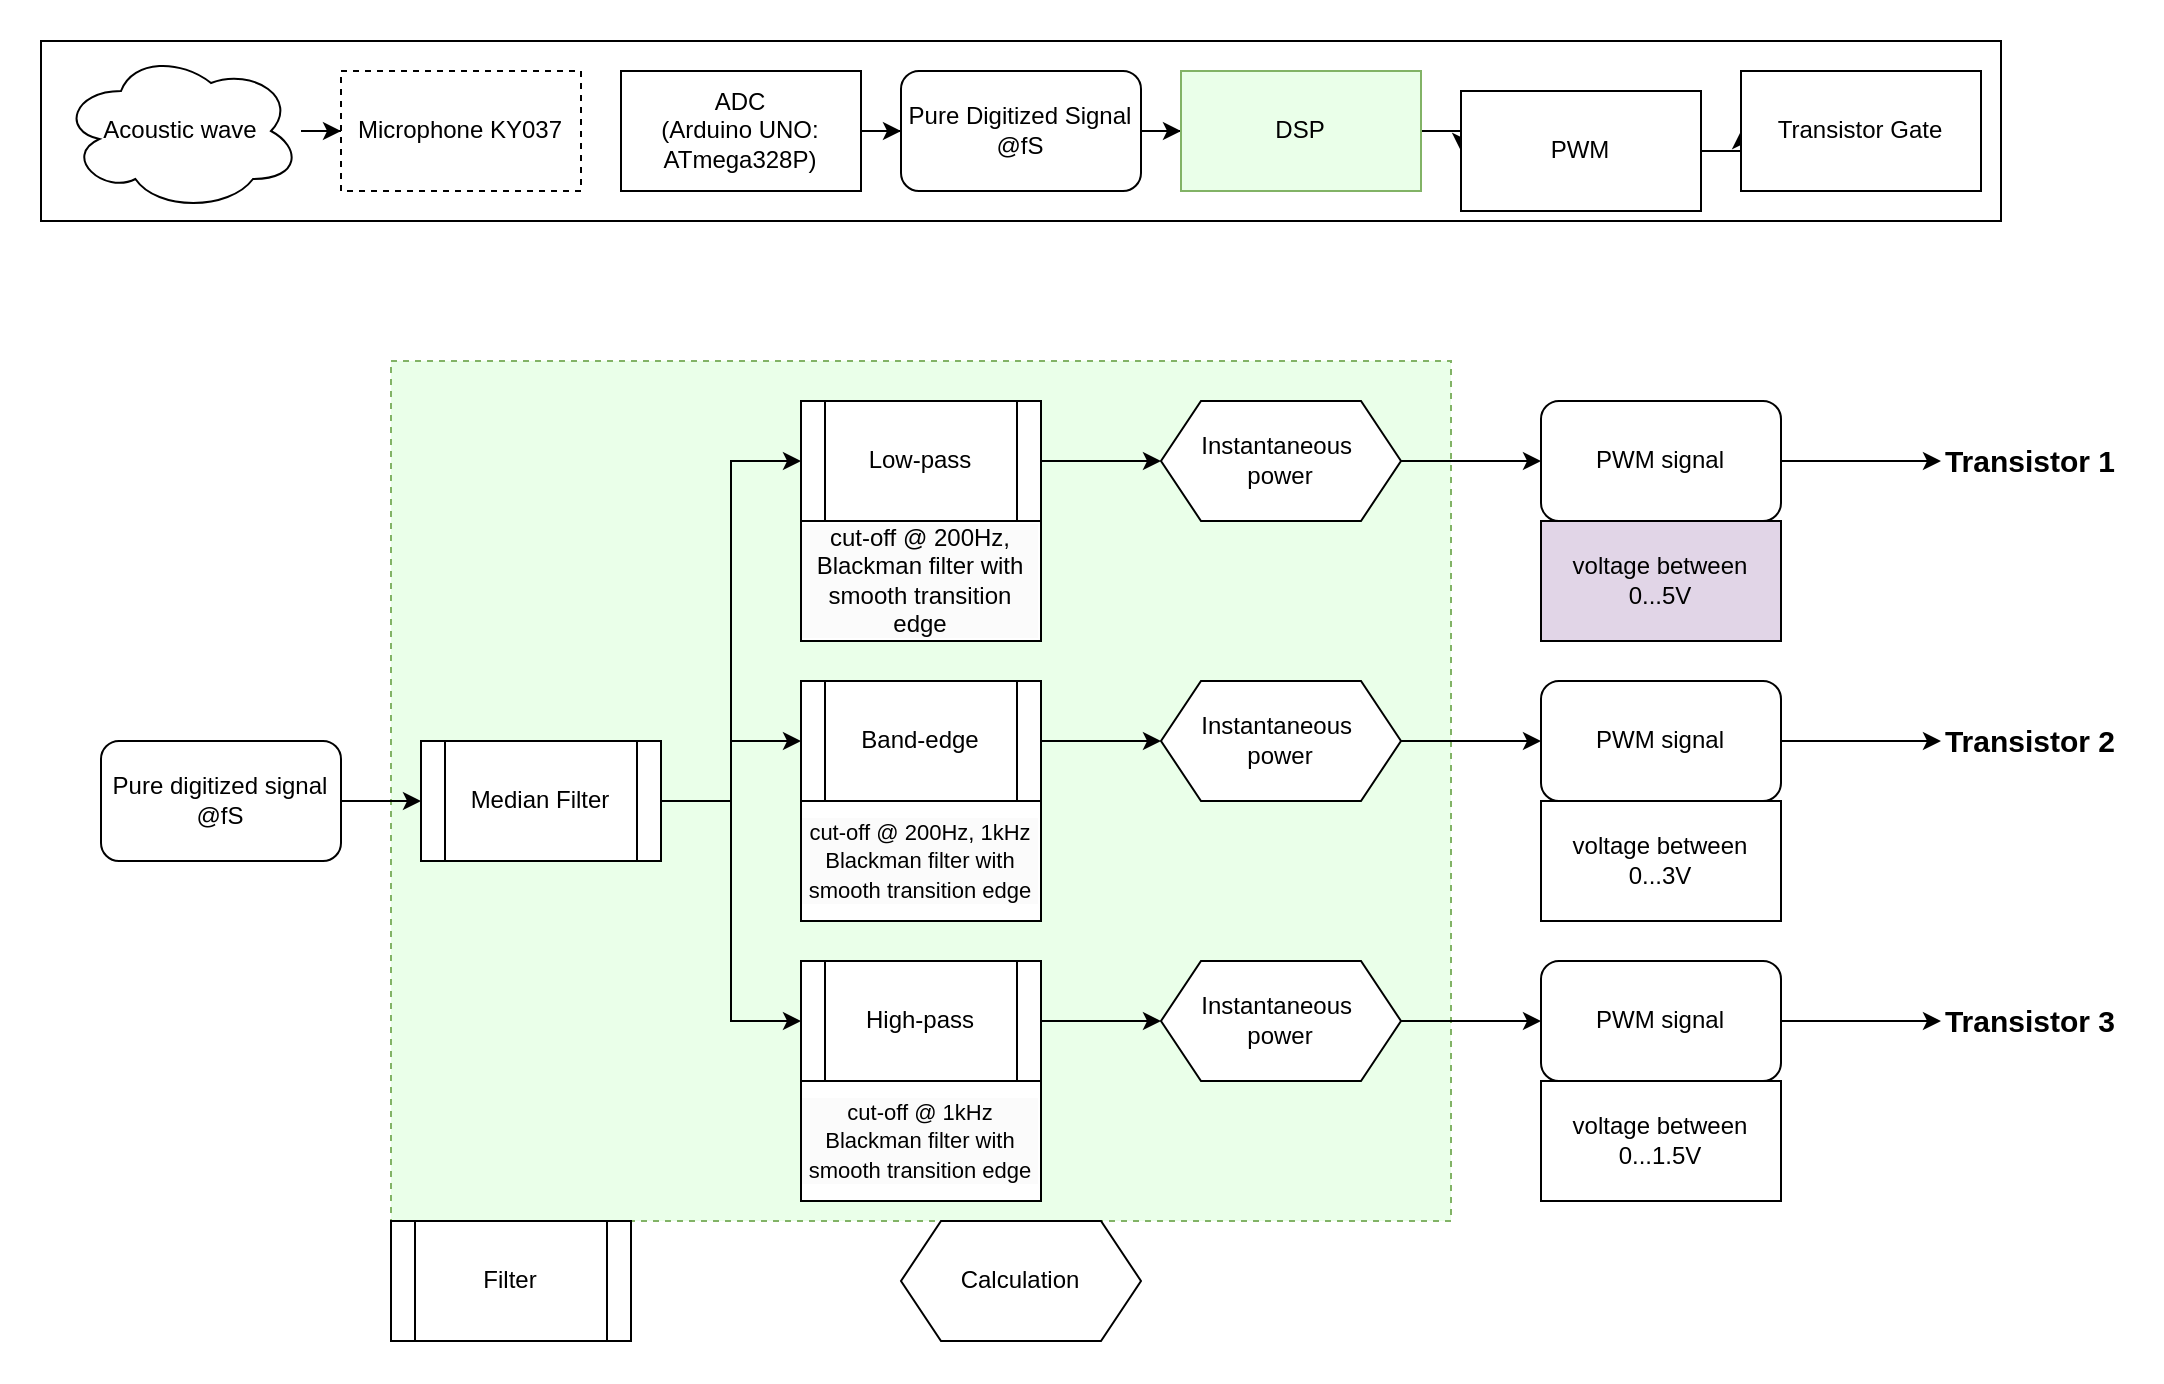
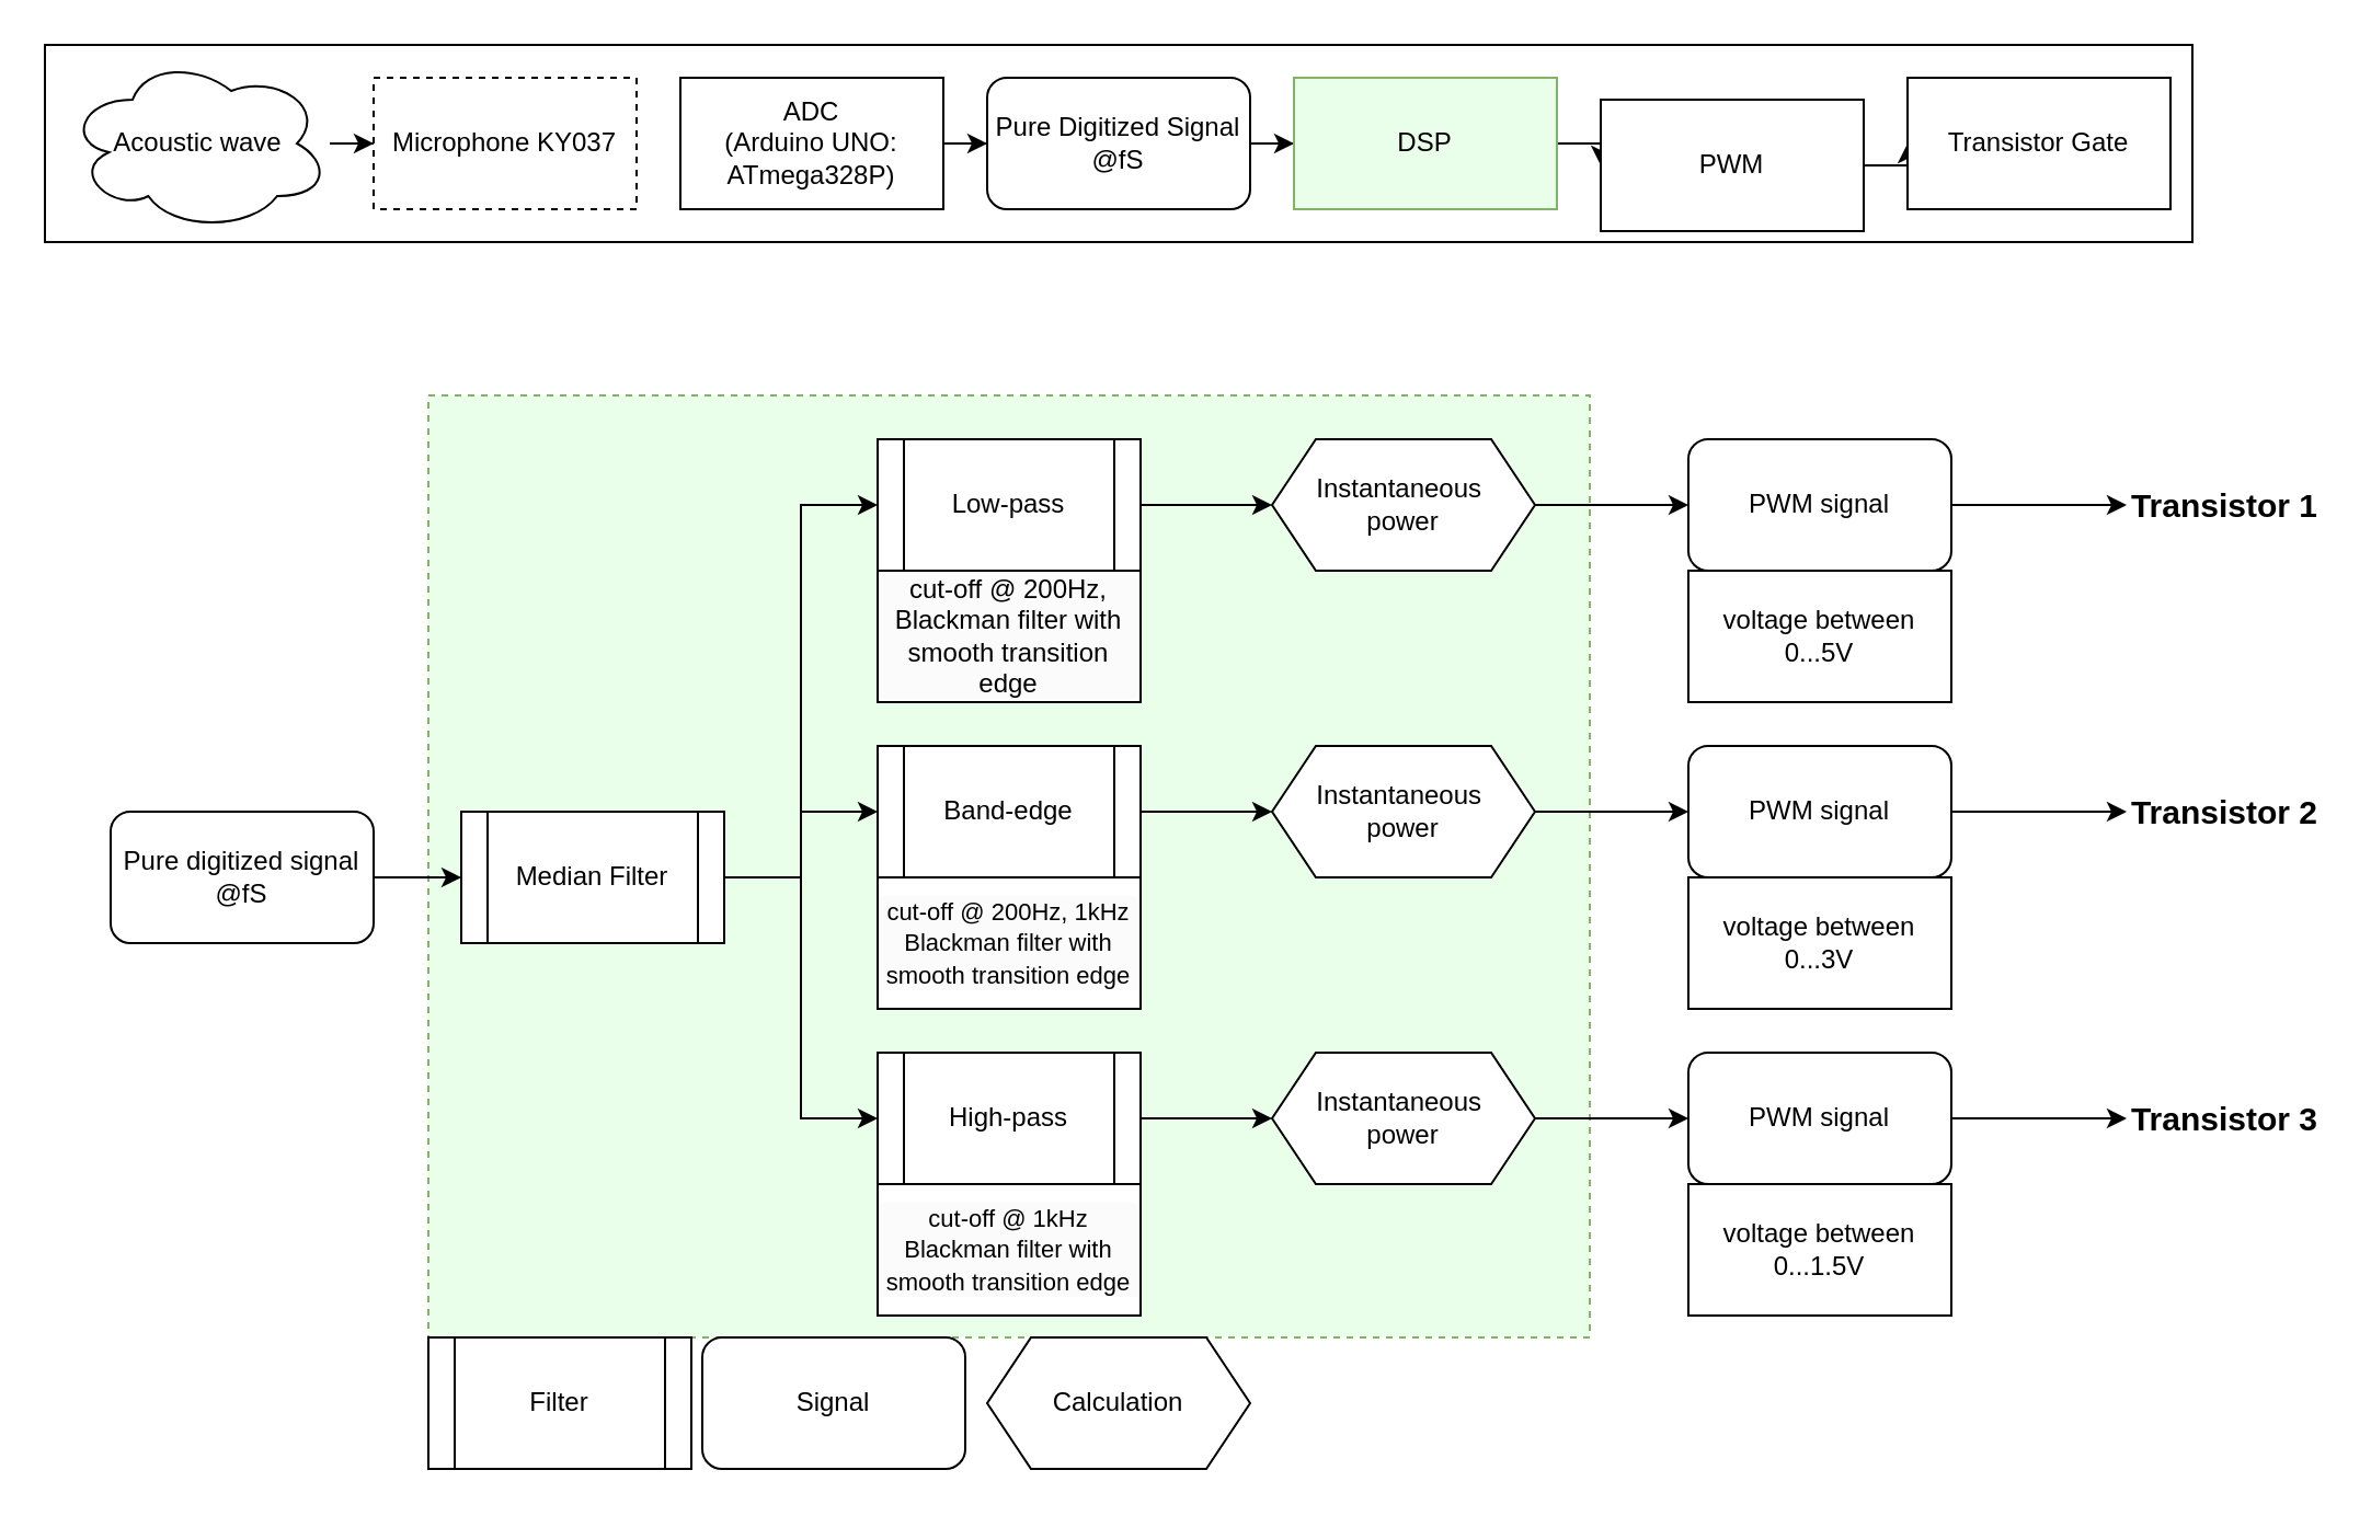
- <mxCell id="30" value="voltage between 0...5V" style="rounded=0;whiteSpace=wrap;html=1;fillColor=#e1d5e7;" vertex="1" parent="1"><mxGeometry x="770" y="260" width="120" height="60" as="geometry" /></mxCell>
+ <mxCell id="30" value="voltage between 0...5V" style="rounded=0;whiteSpace=wrap;html=1;" vertex="1" parent="1"><mxGeometry x="770" y="260" width="120" height="60" as="geometry" /></mxCell>
+ <mxCell id="47" value="Signal" style="rounded=1;whiteSpace=wrap;html=1;" vertex="1" parent="1"><mxGeometry x="320" y="610" width="120" height="60" as="geometry" /></mxCell>
